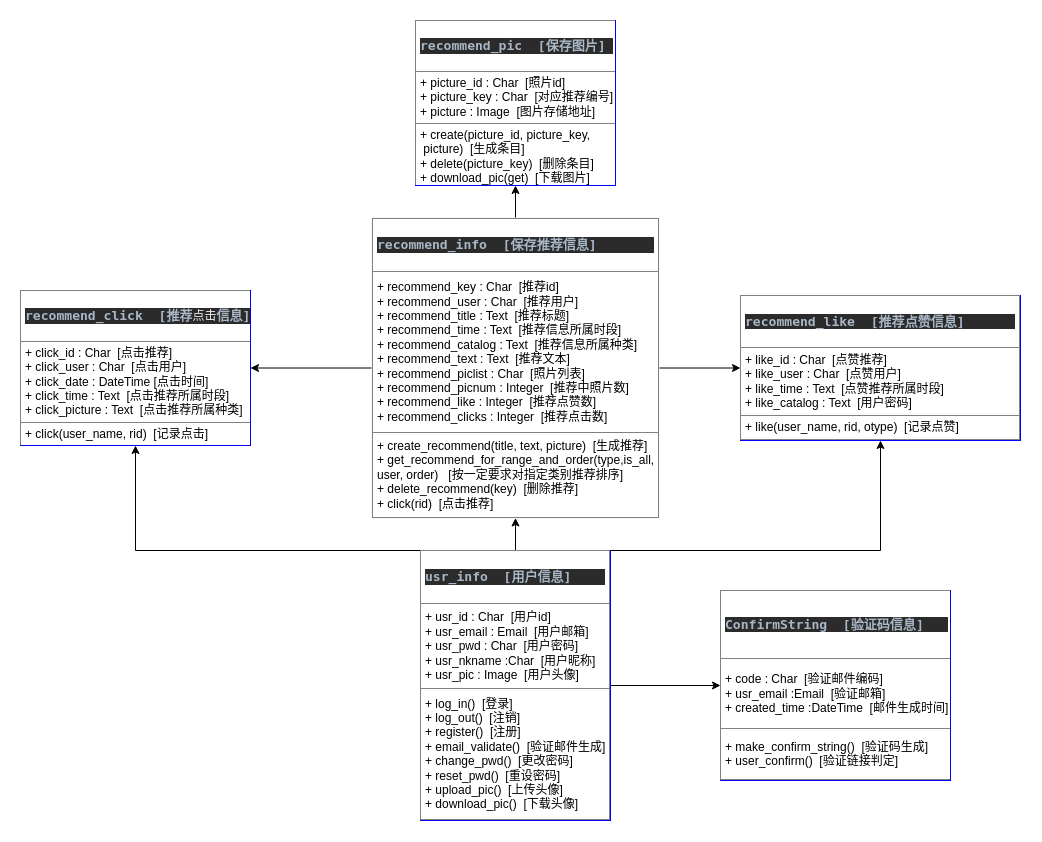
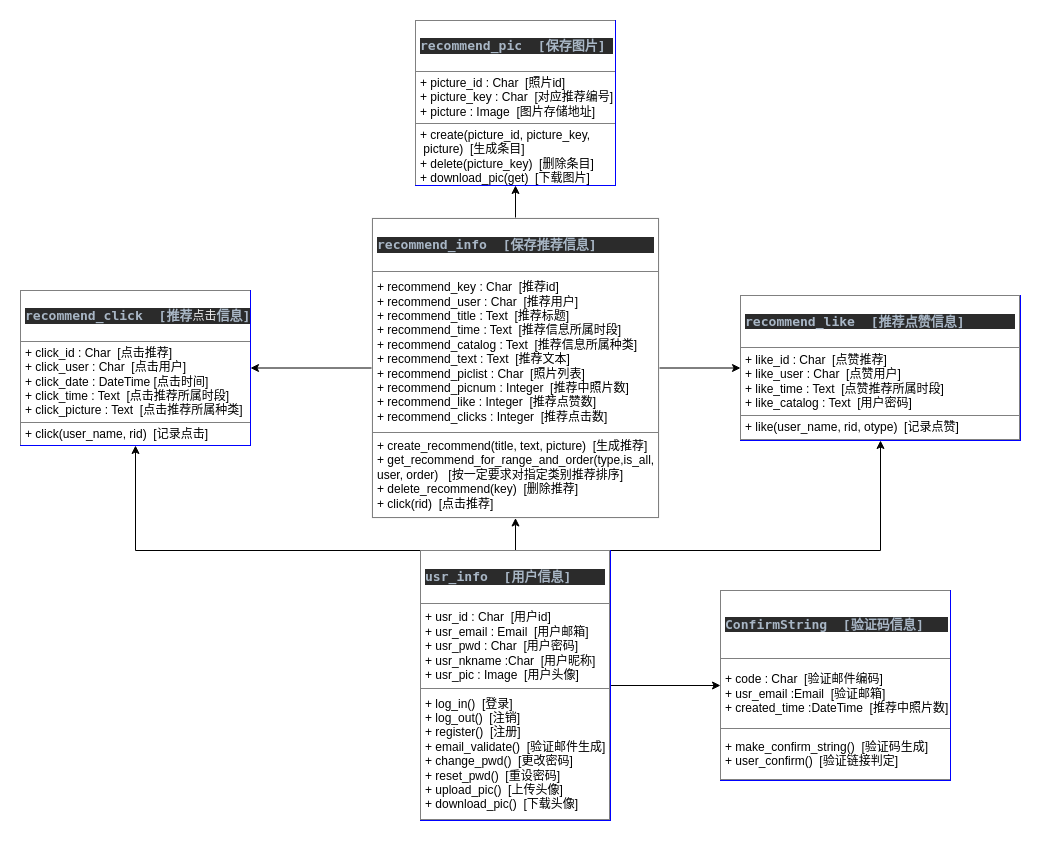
- <mxCell id="13" value="&lt;table border=&quot;1&quot; width=&quot;100%&quot; cellpadding=&quot;4&quot; style=&quot;width: 100% ; height: 100% ; border-collapse: collapse&quot;&gt;&lt;tbody&gt;&lt;tr&gt;&lt;th&gt;&lt;pre style=&quot;background-color: #2b2b2b ; color: #a9b7c6 ; font-family: &amp;#34;jetbrains mono&amp;#34; , monospace ; font-size: 9.8pt&quot;&gt;&lt;pre style=&quot;font-family: &amp;#34;jetbrains mono&amp;#34; , monospace ; font-size: 9.8pt&quot;&gt;ConfirmString  [验证码信息]&lt;/pre&gt;&lt;/pre&gt;&lt;/th&gt;&lt;/tr&gt;&lt;tr&gt;&lt;td&gt;+ code : Char&amp;nbsp; [验证邮件编码]&lt;br&gt;+ usr_email :Email&amp;nbsp; [验证邮箱]&lt;br&gt;+ created_time :DateTime&amp;nbsp; [邮件生成时间]&lt;/td&gt;&lt;/tr&gt;&lt;tr&gt;&lt;td&gt;+ make_confirm_string()&amp;nbsp; [验证码生成]&lt;br&gt;+ user_confirm()&amp;nbsp; [验证链接判定]&lt;/td&gt;&lt;/tr&gt;&lt;/tbody&gt;&lt;/table&gt;" style="text;html=1;overflow=fill;strokeColor=#0000FF;align=left;" parent="1" vertex="1"><mxGeometry x="720" y="590" width="230" height="190" as="geometry" /></mxCell>
+ <mxCell id="13" value="&lt;table border=&quot;1&quot; width=&quot;100%&quot; cellpadding=&quot;4&quot; style=&quot;width: 100% ; height: 100% ; border-collapse: collapse&quot;&gt;&lt;tbody&gt;&lt;tr&gt;&lt;th&gt;&lt;pre style=&quot;background-color: #2b2b2b ; color: #a9b7c6 ; font-family: &amp;#34;jetbrains mono&amp;#34; , monospace ; font-size: 9.8pt&quot;&gt;&lt;pre style=&quot;font-family: &amp;#34;jetbrains mono&amp;#34; , monospace ; font-size: 9.8pt&quot;&gt;ConfirmString  [验证码信息]&lt;/pre&gt;&lt;/pre&gt;&lt;/th&gt;&lt;/tr&gt;&lt;tr&gt;&lt;td&gt;+ code : Char&amp;nbsp; [验证邮件编码]&lt;br&gt;+ usr_email :Email&amp;nbsp; [验证邮箱]&lt;br&gt;+ created_time :DateTime&amp;nbsp; [推荐中照片数]&lt;/td&gt;&lt;/tr&gt;&lt;tr&gt;&lt;td&gt;+ make_confirm_string()&amp;nbsp; [验证码生成]&lt;br&gt;+ user_confirm()&amp;nbsp; [验证链接判定]&lt;/td&gt;&lt;/tr&gt;&lt;/tbody&gt;&lt;/table&gt;" style="text;html=1;overflow=fill;strokeColor=#0000FF;align=left;" parent="1" vertex="1"><mxGeometry x="720" y="590" width="230" height="190" as="geometry" /></mxCell>
